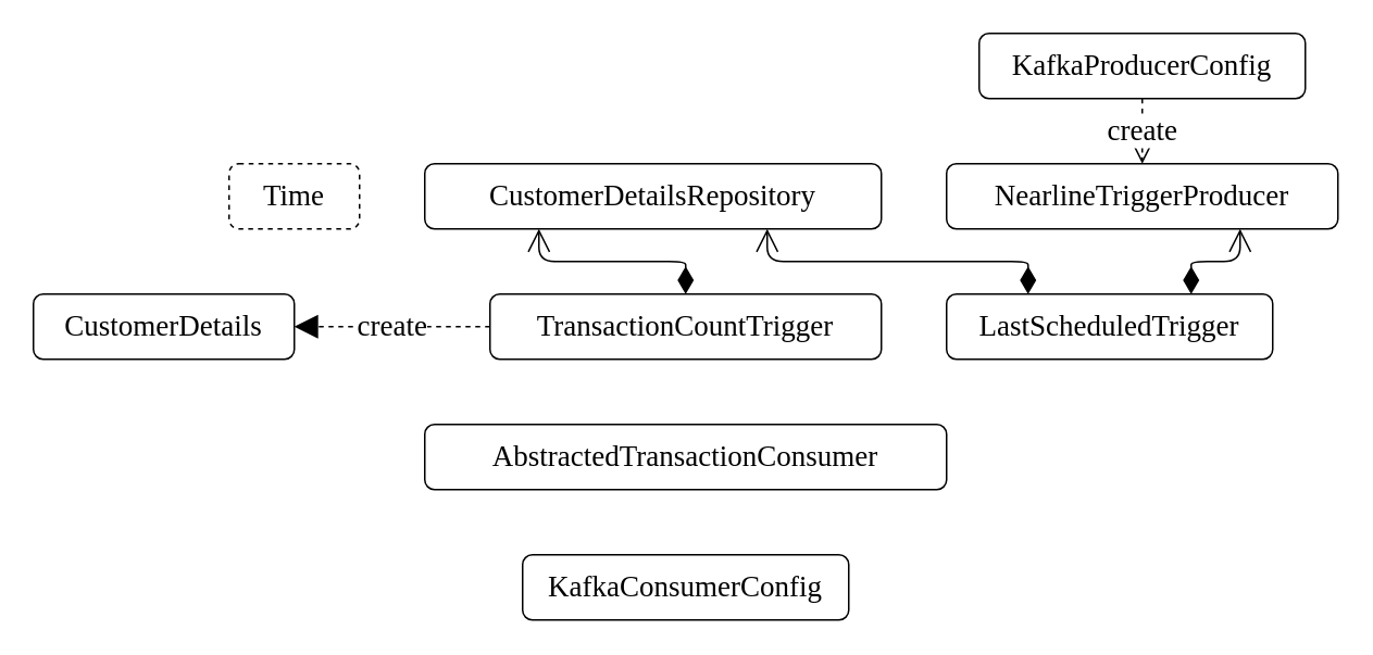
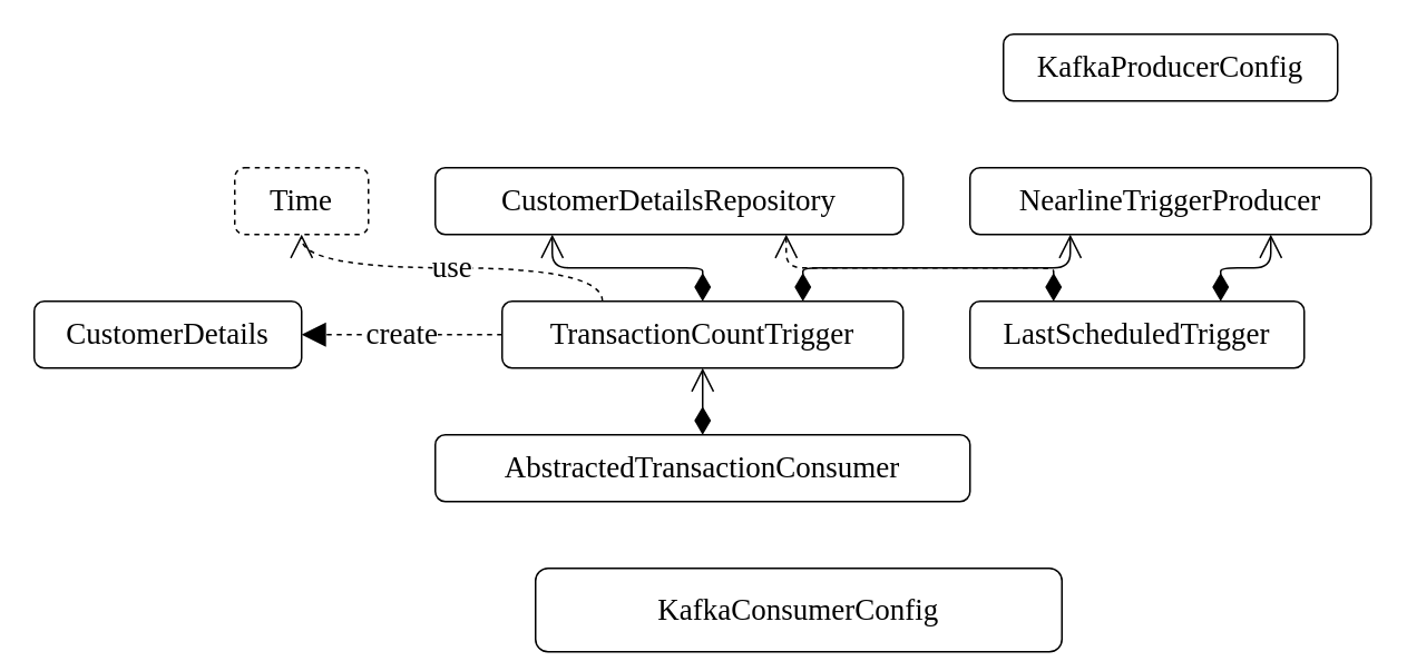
- <mxCell id="18" value="create" style="endArrow=open;endSize=12;dashed=1;html=1;fontFamily=Ubuntu;fontSource=https://fonts.googleapis.com/css?family=Ubuntu;fontSize=18;entryX=0.5;entryY=0;entryDx=0;entryDy=0;edgeStyle=orthogonalEdgeStyle;curved=1;exitX=0.5;exitY=1;exitDx=0;exitDy=0;" edge="1" parent="1" source="9" target="7"><mxGeometry width="160" relative="1" as="geometry"><mxPoint x="670" y="90" as="sourcePoint" /><mxPoint x="490" y="50" as="targetPoint" /><mxPoint as="offset" /><Array as="points"><mxPoint x="700" y="80" /><mxPoint x="700" y="80" /></Array></mxGeometry></mxCell>
+ <mxCell id="12" value="" style="endArrow=open;html=1;endSize=12;startArrow=diamondThin;startSize=14;startFill=1;edgeStyle=orthogonalEdgeStyle;align=left;verticalAlign=bottom;fontFamily=Ubuntu;fontSource=https://fonts.googleapis.com/css?family=Ubuntu;fontSize=18;exitX=0.75;exitY=0;exitDx=0;exitDy=0;entryX=0.25;entryY=1;entryDx=0;entryDy=0;" edge="1" parent="1" source="5" target="7"><mxGeometry x="-1" y="3" relative="1" as="geometry"><mxPoint x="370" y="150" as="sourcePoint" /><mxPoint x="370" y="110" as="targetPoint" /><Array as="points"><mxPoint x="480" y="160" /><mxPoint x="640" y="160" /></Array></mxGeometry></mxCell>
- <mxCell id="15" value="" style="endArrow=open;html=1;endSize=12;startArrow=diamondThin;startSize=14;startFill=1;edgeStyle=orthogonalEdgeStyle;align=left;verticalAlign=bottom;fontFamily=Ubuntu;fontSource=https://fonts.googleapis.com/css?family=Ubuntu;fontSize=18;exitX=0.25;exitY=0;exitDx=0;exitDy=0;entryX=0.75;entryY=1;entryDx=0;entryDy=0;" edge="1" parent="1" source="6" target="3"><mxGeometry x="-1" y="3" relative="1" as="geometry"><mxPoint x="670" y="160" as="sourcePoint" /><mxPoint x="830" y="120" as="targetPoint" /><Array as="points"><mxPoint x="630" y="160" /><mxPoint x="470" y="160" /></Array></mxGeometry></mxCell>
+ <mxCell id="15" value="" style="endArrow=open;html=1;endSize=12;startArrow=diamondThin;startSize=14;startFill=1;edgeStyle=orthogonalEdgeStyle;align=left;verticalAlign=bottom;fontFamily=Ubuntu;fontSource=https://fonts.googleapis.com/css?family=Ubuntu;fontSize=18;exitX=0.25;exitY=0;exitDx=0;exitDy=0;entryX=0.75;entryY=1;entryDx=0;entryDy=0;dashed=1;" edge="1" parent="1" source="6" target="3"><mxGeometry x="-1" y="3" relative="1" as="geometry"><mxPoint x="670" y="160" as="sourcePoint" /><mxPoint x="830" y="120" as="targetPoint" /><Array as="points"><mxPoint x="630" y="160" /><mxPoint x="470" y="160" /></Array></mxGeometry></mxCell>
+ <mxCell id="17" value="use" style="endArrow=open;endSize=12;dashed=1;html=1;fontFamily=Ubuntu;fontSource=https://fonts.googleapis.com/css?family=Ubuntu;fontSize=18;entryX=0.5;entryY=1;entryDx=0;entryDy=0;edgeStyle=orthogonalEdgeStyle;curved=1;exitX=0.25;exitY=0;exitDx=0;exitDy=0;" edge="1" parent="1" source="5" target="10"><mxGeometry width="160" relative="1" as="geometry"><mxPoint x="290" y="170" as="sourcePoint" /><mxPoint x="170" y="170" as="targetPoint" /><mxPoint as="offset" /><Array as="points"><mxPoint x="360" y="160" /><mxPoint x="180" y="160" /></Array></mxGeometry></mxCell>
+ <mxCell id="11" value="" style="endArrow=open;html=1;endSize=12;startArrow=diamondThin;startSize=14;startFill=1;edgeStyle=orthogonalEdgeStyle;align=left;verticalAlign=bottom;fontFamily=Ubuntu;fontSource=https%3A%2F%2Ffonts.googleapis.com%2Fcss%3Ffamily%3DUbuntu;fontSize=18;exitX=0.5;exitY=0;exitDx=0;exitDy=0;" edge="1" parent="1" source="4" target="5"><mxGeometry x="-1" y="3" relative="1" as="geometry"><mxPoint x="330" y="370" as="sourcePoint" /><mxPoint x="490" y="370" as="targetPoint" /></mxGeometry></mxCell>
- <mxCell id="8" value="KafkaConsumerConfig" style="rounded=1;whiteSpace=wrap;html=1;fillColor=none;fontFamily=Ubuntu;fontSource=https://fonts.googleapis.com/css?family=Ubuntu;fontSize=18;" vertex="1" parent="1"><mxGeometry x="320" y="340" width="200" height="40" as="geometry" /></mxCell>
+ <mxCell id="8" value="KafkaConsumerConfig" style="rounded=1;whiteSpace=wrap;html=1;fillColor=none;fontFamily=Ubuntu;fontSource=https://fonts.googleapis.com/css?family=Ubuntu;fontSize=18;" vertex="1" parent="1"><mxGeometry x="320" y="340" width="315" height="50" as="geometry" /></mxCell>
